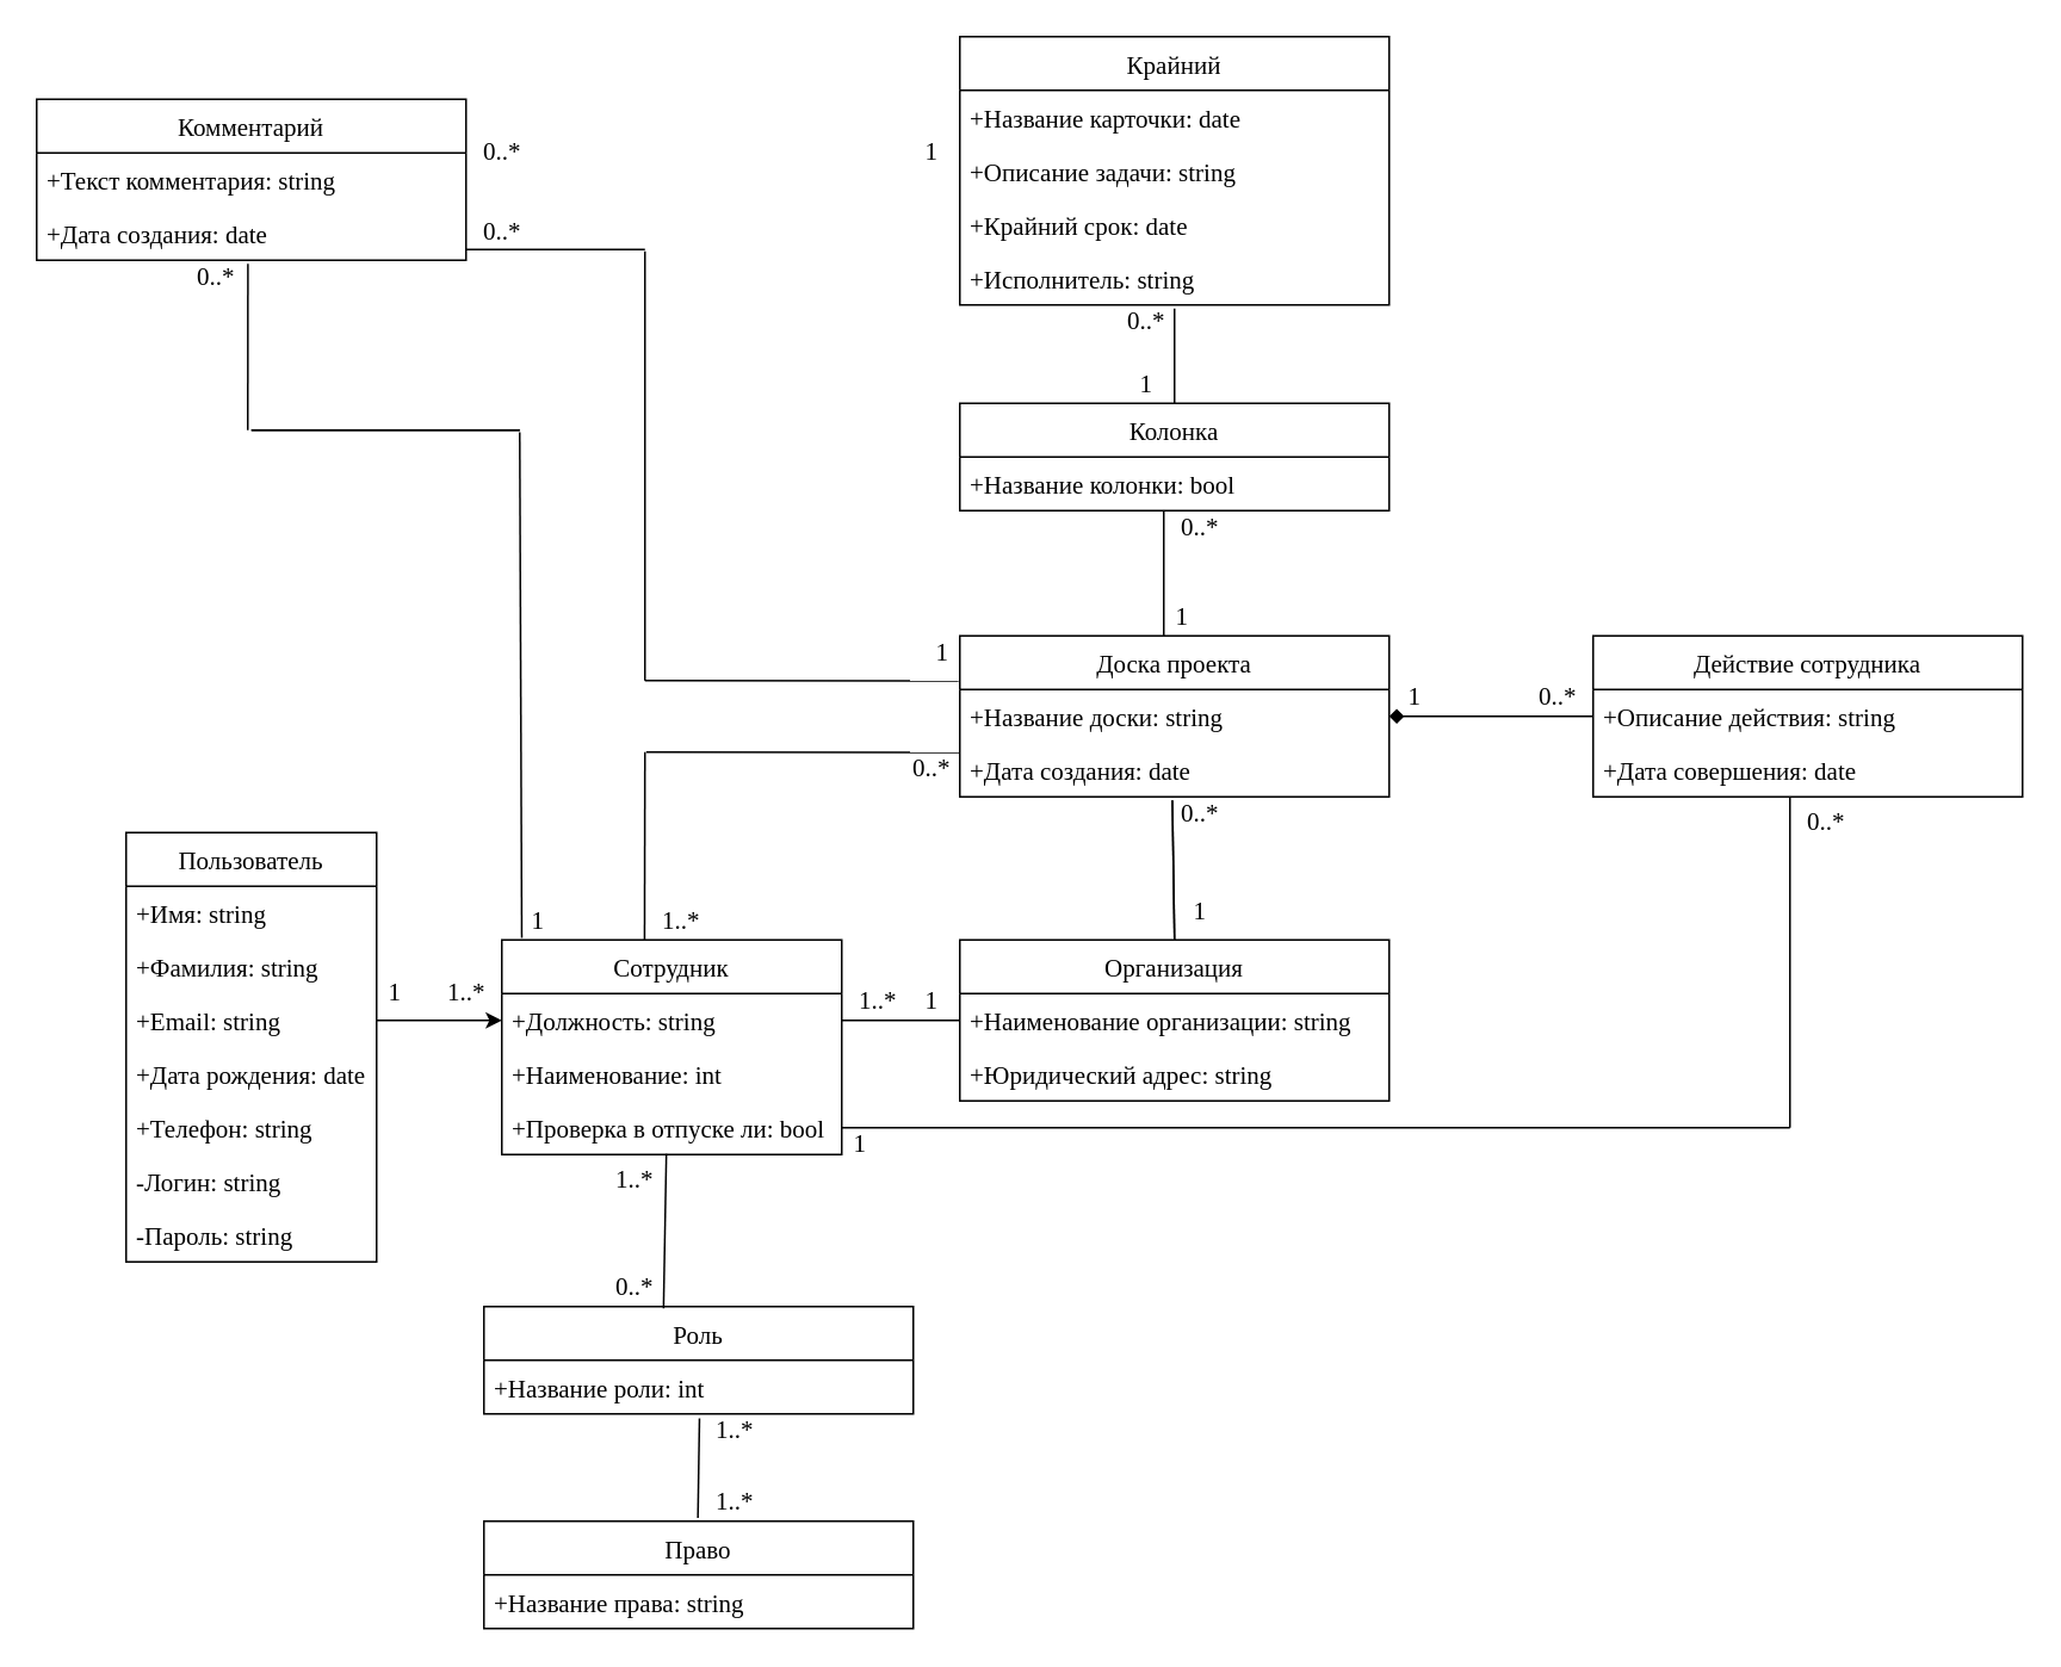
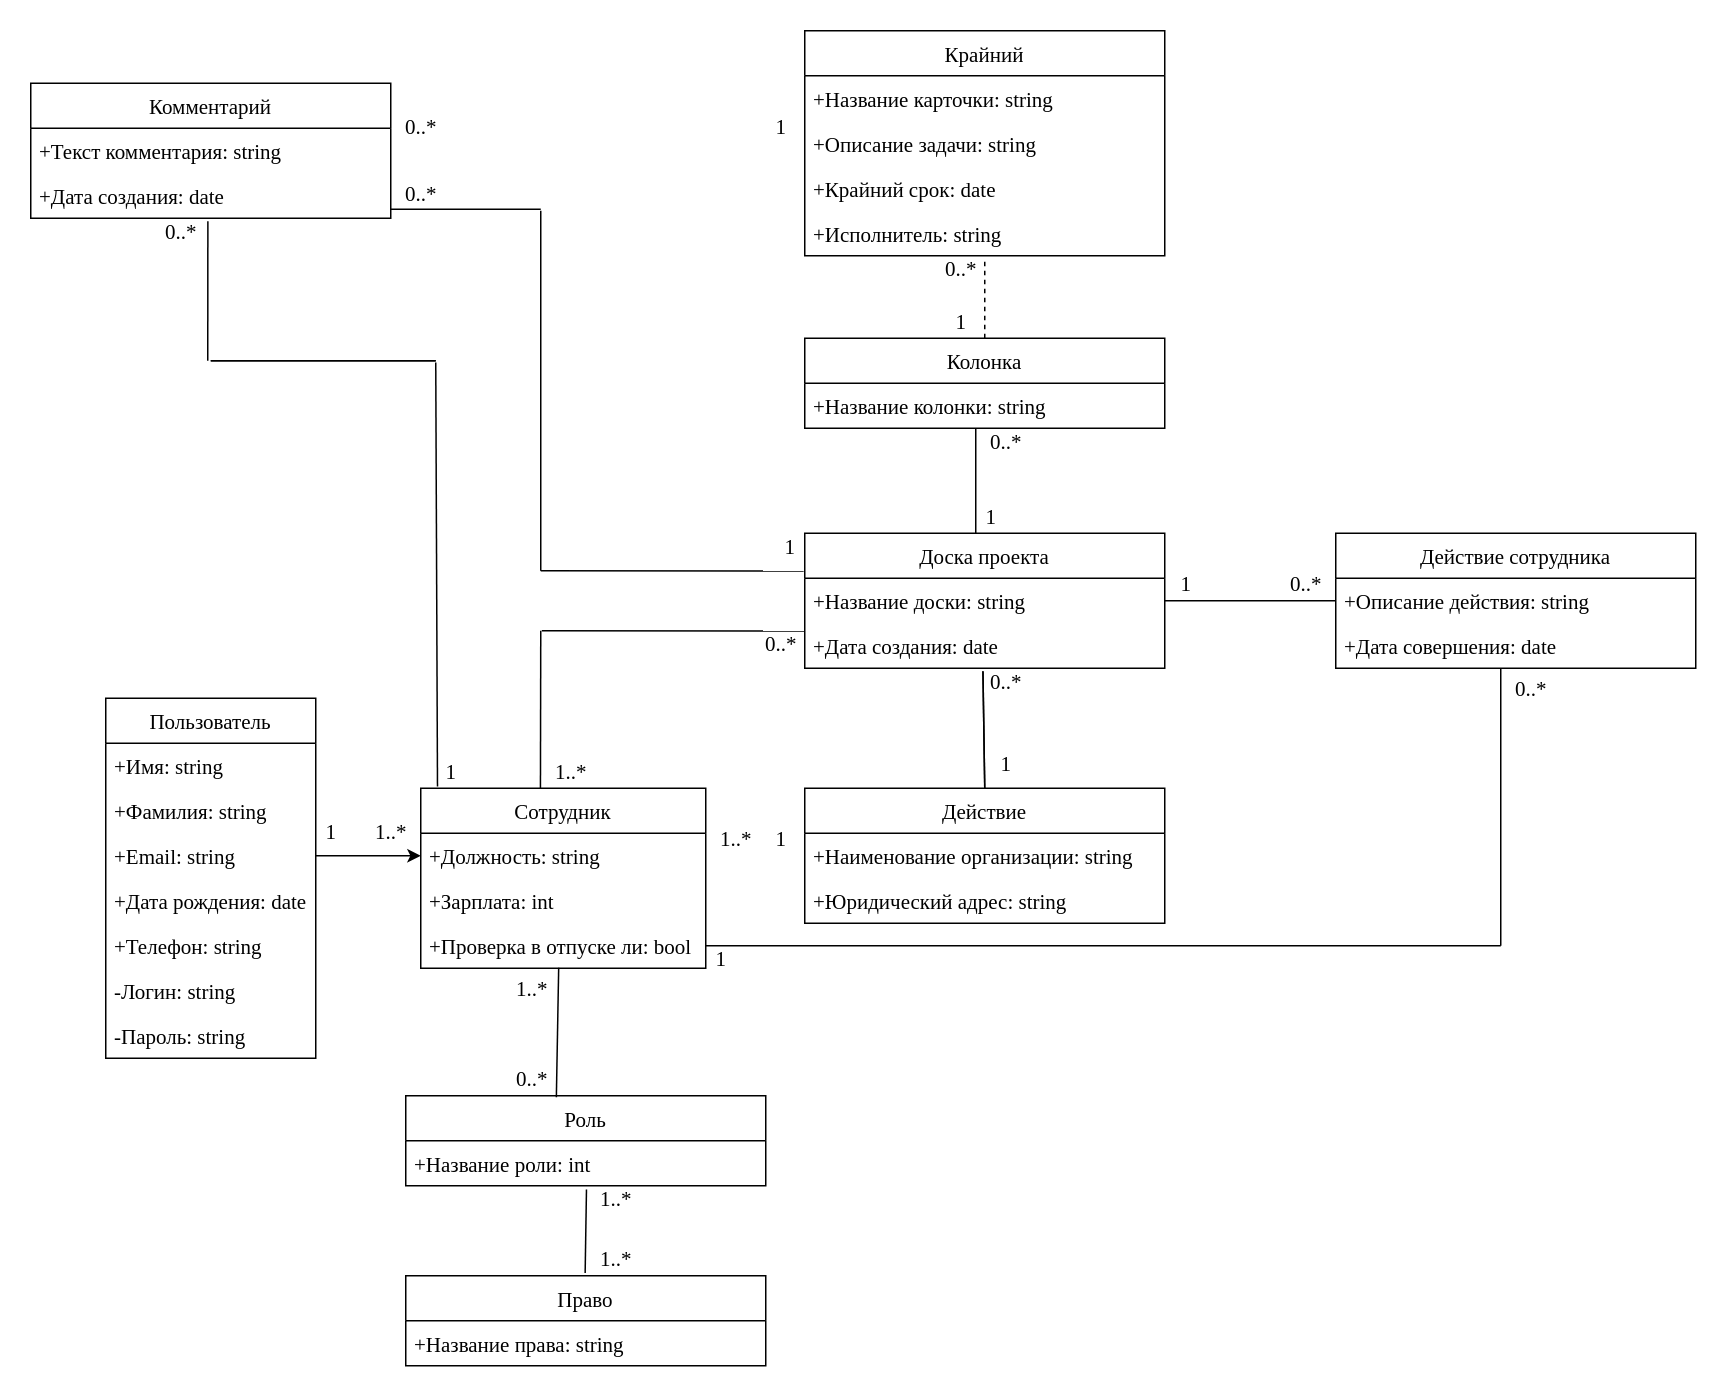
- <mxCell id="22" value="+Название карточки: date" style="text;strokeColor=none;fillColor=none;align=left;verticalAlign=middle;spacingLeft=4;spacingRight=4;overflow=hidden;points=[[0,0.5],[1,0.5]];portConstraint=eastwest;rotatable=0;fontFamily=Times New Roman;fontSize=14;" vertex="1" parent="21"><mxGeometry y="30" width="240" height="30" as="geometry" /></mxCell>
+ <mxCell id="22" value="+Название карточки: string" style="text;strokeColor=none;fillColor=none;align=left;verticalAlign=middle;spacingLeft=4;spacingRight=4;overflow=hidden;points=[[0,0.5],[1,0.5]];portConstraint=eastwest;rotatable=0;fontFamily=Times New Roman;fontSize=14;" vertex="1" parent="21"><mxGeometry y="30" width="240" height="30" as="geometry" /></mxCell>
- <mxCell id="45" value="" style="endArrow=none;html=1;rounded=0;fontFamily=Times New Roman;fontSize=14;entryX=0.5;entryY=1.067;entryDx=0;entryDy=0;entryPerimeter=0;exitX=0.5;exitY=0;exitDx=0;exitDy=0;" edge="1" parent="1" source="42" target="25"><mxGeometry width="50" height="50" relative="1" as="geometry"><mxPoint x="660" y="365" as="sourcePoint" /><mxPoint x="660" y="295" as="targetPoint" /></mxGeometry></mxCell>
+ <mxCell id="45" value="" style="endArrow=none;html=1;rounded=0;fontFamily=Times New Roman;fontSize=14;entryX=0.5;entryY=1.067;entryDx=0;entryDy=0;entryPerimeter=0;exitX=0.5;exitY=0;exitDx=0;exitDy=0;dashed=1;" edge="1" parent="1" source="42" target="25"><mxGeometry width="50" height="50" relative="1" as="geometry"><mxPoint x="660" y="365" as="sourcePoint" /><mxPoint x="660" y="295" as="targetPoint" /></mxGeometry></mxCell>
- <mxCell id="43" value="+Название колонки: bool" style="text;strokeColor=none;fillColor=none;align=left;verticalAlign=middle;spacingLeft=4;spacingRight=4;overflow=hidden;points=[[0,0.5],[1,0.5]];portConstraint=eastwest;rotatable=0;fontFamily=Times New Roman;fontSize=14;" vertex="1" parent="42"><mxGeometry y="30" width="240" height="30" as="geometry" /></mxCell>
+ <mxCell id="43" value="+Название колонки: string" style="text;strokeColor=none;fillColor=none;align=left;verticalAlign=middle;spacingLeft=4;spacingRight=4;overflow=hidden;points=[[0,0.5],[1,0.5]];portConstraint=eastwest;rotatable=0;fontFamily=Times New Roman;fontSize=14;" vertex="1" parent="42"><mxGeometry y="30" width="240" height="30" as="geometry" /></mxCell>
- <mxCell id="76" value="" style="endArrow=diamond;html=1;rounded=0;fontFamily=Times New Roman;fontSize=14;entryX=1;entryY=0.5;entryDx=0;entryDy=0;exitX=0;exitY=0.5;exitDx=0;exitDy=0;" edge="1" parent="1" source="74" target="16"><mxGeometry width="50" height="50" relative="1" as="geometry"><mxPoint x="831.2" y="477.99" as="sourcePoint" /><mxPoint x="830" y="400" as="targetPoint" /></mxGeometry></mxCell>
+ <mxCell id="76" value="" style="endArrow=none;html=1;rounded=0;fontFamily=Times New Roman;fontSize=14;entryX=1;entryY=0.5;entryDx=0;entryDy=0;exitX=0;exitY=0.5;exitDx=0;exitDy=0;" edge="1" parent="1" source="74" target="16"><mxGeometry width="50" height="50" relative="1" as="geometry"><mxPoint x="831.2" y="477.99" as="sourcePoint" /><mxPoint x="830" y="400" as="targetPoint" /></mxGeometry></mxCell>
- <mxCell id="10" value="Организация" style="swimlane;fontStyle=0;childLayout=stackLayout;horizontal=1;startSize=30;horizontalStack=0;resizeParent=1;resizeParentMax=0;resizeLast=0;collapsible=1;marginBottom=0;fontFamily=Times New Roman;fontSize=14;strokeWidth=1;" vertex="1" parent="1"><mxGeometry x="536" y="525" width="240" height="90" as="geometry" /></mxCell>
+ <mxCell id="10" value="Действие" style="swimlane;fontStyle=0;childLayout=stackLayout;horizontal=1;startSize=30;horizontalStack=0;resizeParent=1;resizeParentMax=0;resizeLast=0;collapsible=1;marginBottom=0;fontFamily=Times New Roman;fontSize=14;strokeWidth=1;" vertex="1" parent="1"><mxGeometry x="536" y="525" width="240" height="90" as="geometry" /></mxCell>
- <mxCell id="61" value="" style="endArrow=none;html=1;rounded=0;fontFamily=Times New Roman;fontSize=14;entryX=1;entryY=0.5;entryDx=0;entryDy=0;exitX=0;exitY=0.5;exitDx=0;exitDy=0;" edge="1" parent="1" source="11" target="56"><mxGeometry width="50" height="50" relative="1" as="geometry"><mxPoint x="220" y="580" as="sourcePoint" /><mxPoint x="330" y="580" as="targetPoint" /></mxGeometry></mxCell>
- <mxCell id="57" value="+Наименование: int" style="text;strokeColor=none;fillColor=none;align=left;verticalAlign=middle;spacingLeft=4;spacingRight=4;overflow=hidden;points=[[0,0.5],[1,0.5]];portConstraint=eastwest;rotatable=0;fontFamily=Times New Roman;fontSize=14;" vertex="1" parent="55"><mxGeometry y="60" width="190" height="30" as="geometry" /></mxCell>
+ <mxCell id="57" value="+Зарплата: int" style="text;strokeColor=none;fillColor=none;align=left;verticalAlign=middle;spacingLeft=4;spacingRight=4;overflow=hidden;points=[[0,0.5],[1,0.5]];portConstraint=eastwest;rotatable=0;fontFamily=Times New Roman;fontSize=14;" vertex="1" parent="55"><mxGeometry y="60" width="190" height="30" as="geometry" /></mxCell>
